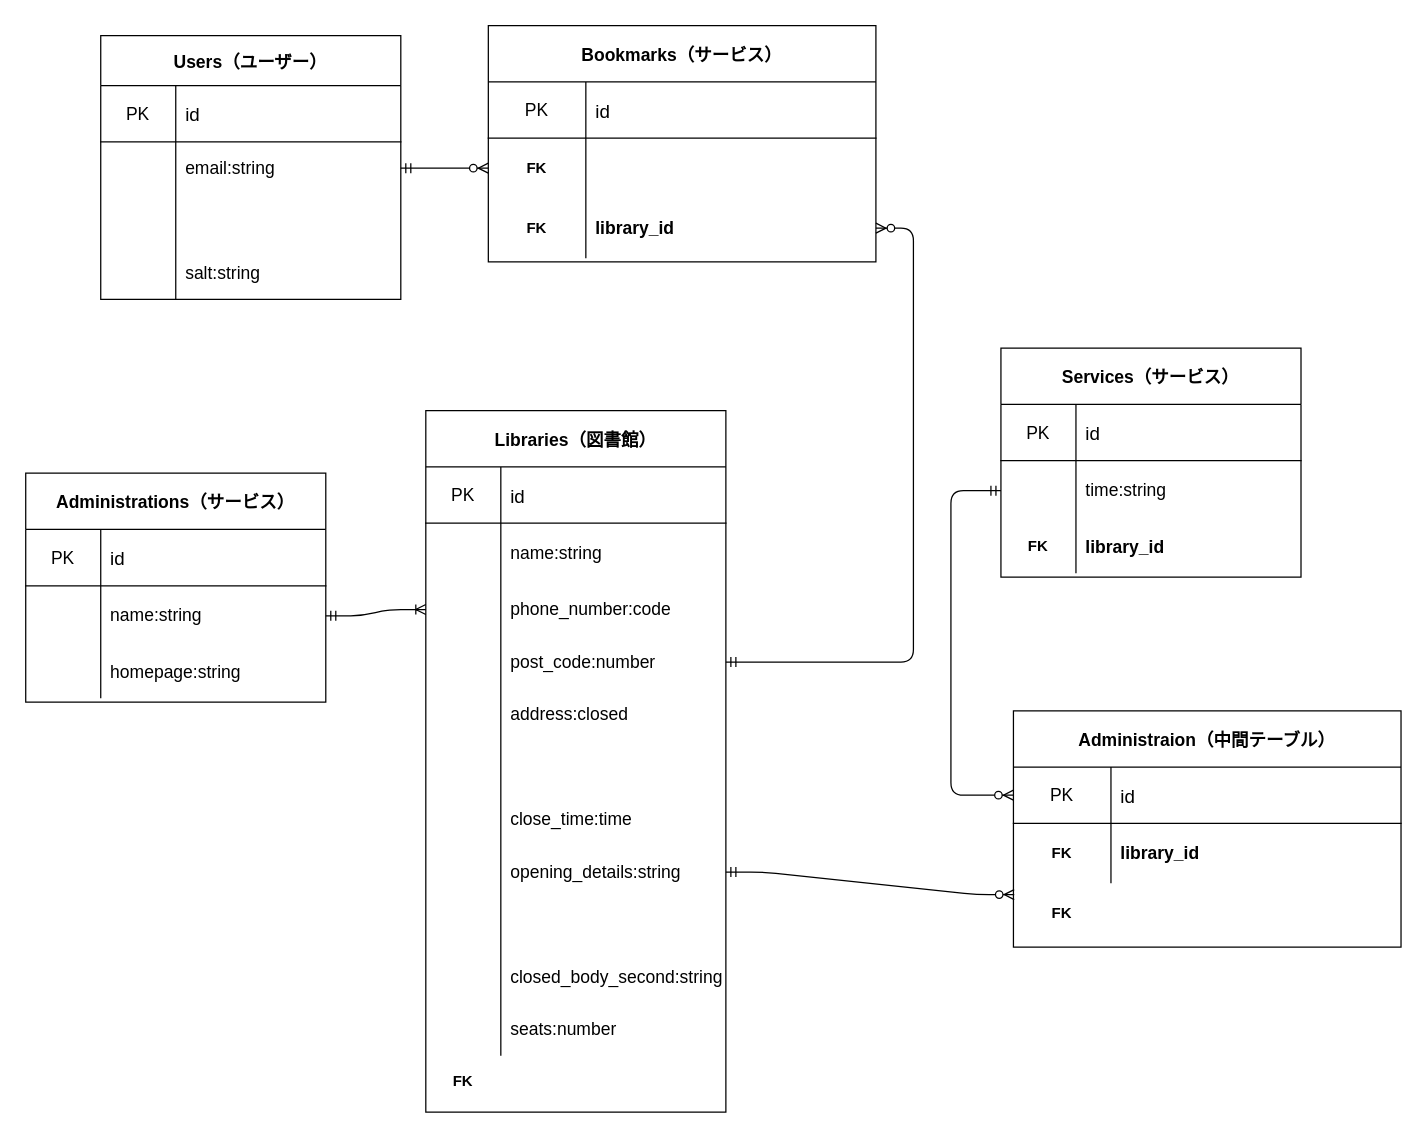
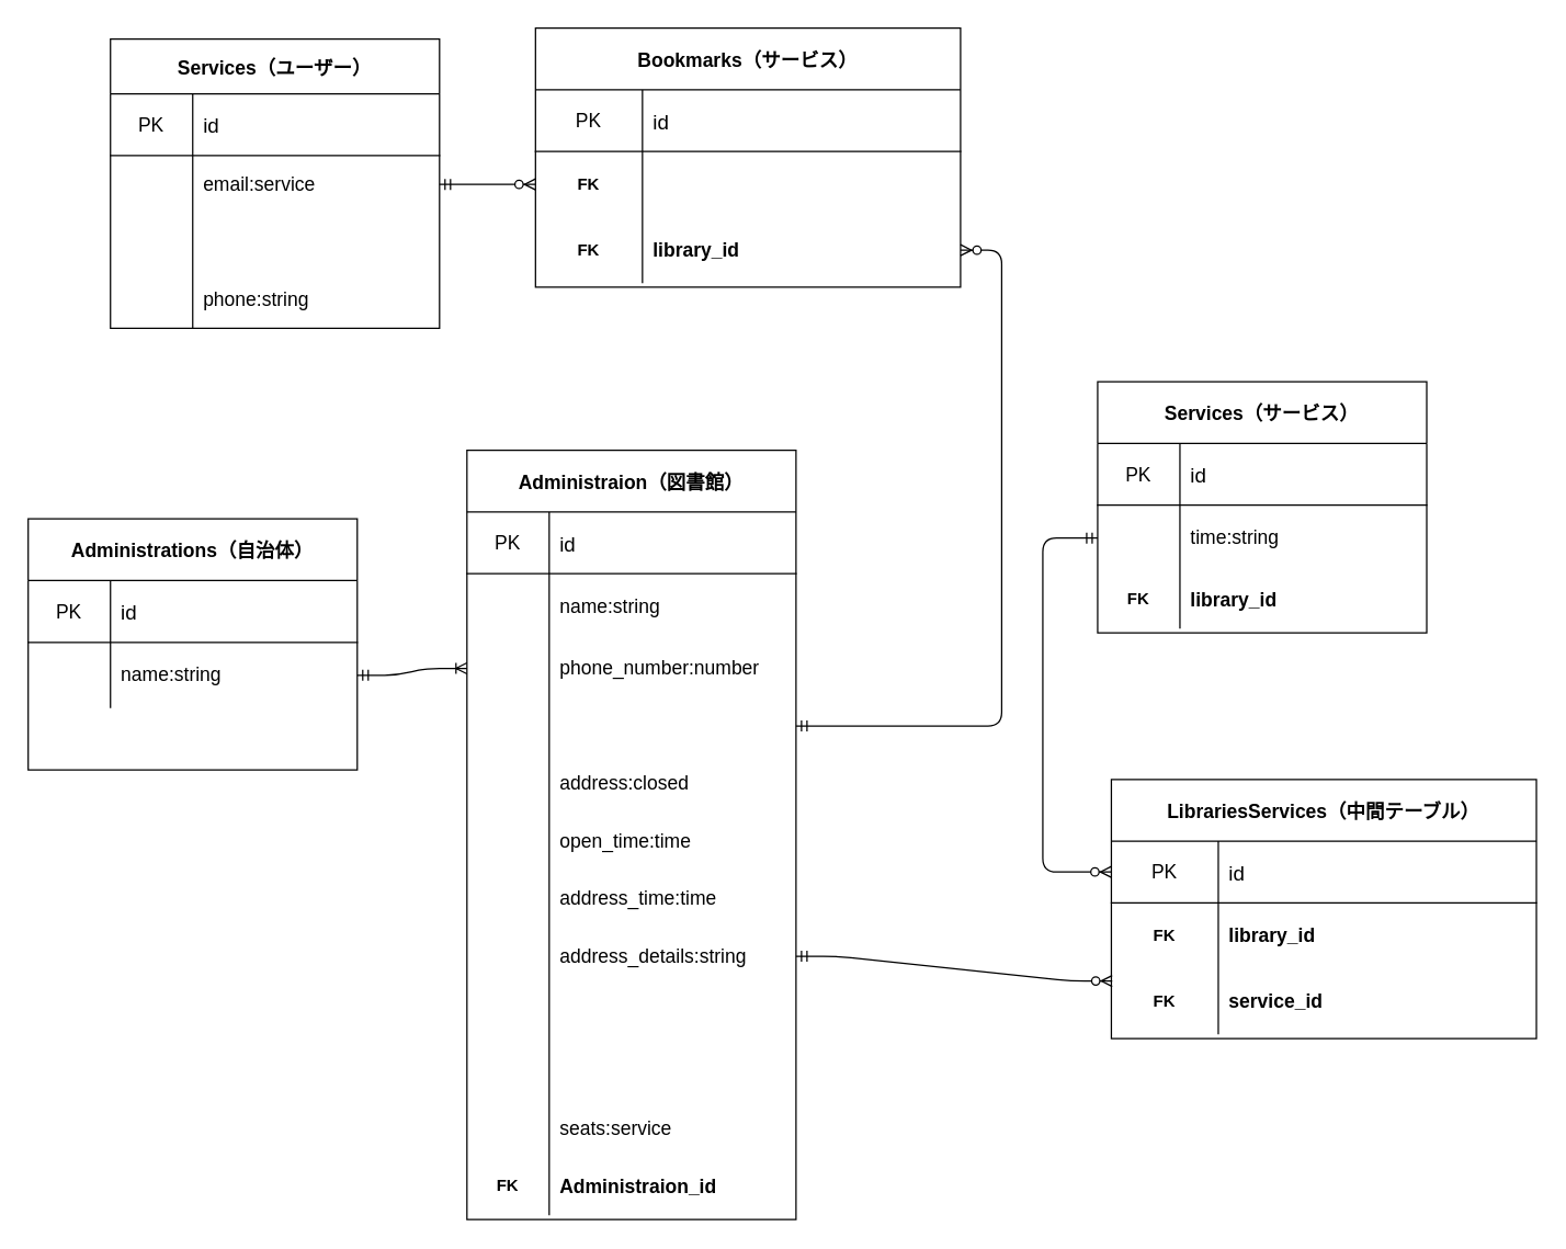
- <mxCell id="2" value="Users（ユーザー）" style="shape=table;startSize=40;container=1;collapsible=0;childLayout=tableLayout;fixedRows=1;rowLines=0;fontStyle=1;align=center;pointerEvents=1;fontSize=14;strokeWidth=1;" parent="1" vertex="1"><mxGeometry x="80" y="28" width="240" height="211" as="geometry" /></mxCell>
+ <mxCell id="2" value="Services（ユーザー）" style="shape=table;startSize=40;container=1;collapsible=0;childLayout=tableLayout;fixedRows=1;rowLines=0;fontStyle=1;align=center;pointerEvents=1;fontSize=14;strokeWidth=1;" parent="1" vertex="1"><mxGeometry x="80" y="28" width="240" height="211" as="geometry" /></mxCell>
- <mxCell id="8" value="email:string" style="shape=partialRectangle;html=1;whiteSpace=wrap;connectable=0;fillColor=none;top=0;left=0;bottom=0;right=0;align=left;spacingLeft=6;overflow=hidden;pointerEvents=1;fontSize=14;" parent="6" vertex="1"><mxGeometry x="60" width="180" height="42" as="geometry"><mxRectangle width="180" height="42" as="alternateBounds" /></mxGeometry></mxCell>
+ <mxCell id="8" value="email:service" style="shape=partialRectangle;html=1;whiteSpace=wrap;connectable=0;fillColor=none;top=0;left=0;bottom=0;right=0;align=left;spacingLeft=6;overflow=hidden;pointerEvents=1;fontSize=14;" parent="6" vertex="1"><mxGeometry x="60" width="180" height="42" as="geometry"><mxRectangle width="180" height="42" as="alternateBounds" /></mxGeometry></mxCell>
- <mxCell id="13" value="salt:string" style="shape=partialRectangle;html=1;whiteSpace=wrap;connectable=0;fillColor=none;top=0;left=0;bottom=0;right=0;align=left;spacingLeft=6;overflow=hidden;pointerEvents=1;fontSize=14;" parent="11" vertex="1"><mxGeometry x="60" width="180" height="42" as="geometry"><mxRectangle width="180" height="42" as="alternateBounds" /></mxGeometry></mxCell>
+ <mxCell id="13" value="phone:string" style="shape=partialRectangle;html=1;whiteSpace=wrap;connectable=0;fillColor=none;top=0;left=0;bottom=0;right=0;align=left;spacingLeft=6;overflow=hidden;pointerEvents=1;fontSize=14;" parent="11" vertex="1"><mxGeometry x="60" width="180" height="42" as="geometry"><mxRectangle width="180" height="42" as="alternateBounds" /></mxGeometry></mxCell>
- <mxCell id="33" value="Libraries（図書館）" style="shape=table;startSize=45;container=1;collapsible=0;childLayout=tableLayout;fixedRows=1;rowLines=0;fontStyle=1;align=center;pointerEvents=1;fontSize=14;strokeWidth=1;" parent="1" vertex="1"><mxGeometry x="340" y="328" width="240" height="561" as="geometry" /></mxCell>
+ <mxCell id="33" value="Administraion（図書館）" style="shape=table;startSize=45;container=1;collapsible=0;childLayout=tableLayout;fixedRows=1;rowLines=0;fontStyle=1;align=center;pointerEvents=1;fontSize=14;strokeWidth=1;" parent="1" vertex="1"><mxGeometry x="340" y="328" width="240" height="561" as="geometry" /></mxCell>
- <mxCell id="14" value="Administrations（サービス）" style="shape=table;startSize=45;container=1;collapsible=0;childLayout=tableLayout;fixedRows=1;rowLines=0;fontStyle=1;align=center;pointerEvents=1;fontSize=14;strokeWidth=1;" parent="1" vertex="1"><mxGeometry x="20" y="378" width="240" height="183" as="geometry" /></mxCell>
+ <mxCell id="14" value="Administrations（自治体）" style="shape=table;startSize=45;container=1;collapsible=0;childLayout=tableLayout;fixedRows=1;rowLines=0;fontStyle=1;align=center;pointerEvents=1;fontSize=14;strokeWidth=1;" parent="1" vertex="1"><mxGeometry x="20" y="378" width="240" height="183" as="geometry" /></mxCell>
- <mxCell id="42" value="phone_number:code" style="shape=partialRectangle;html=1;whiteSpace=wrap;connectable=0;fillColor=none;top=0;left=0;bottom=0;right=0;align=left;spacingLeft=6;overflow=hidden;pointerEvents=1;fontSize=14;" parent="40" vertex="1"><mxGeometry x="60" width="180" height="42" as="geometry"><mxRectangle width="180" height="42" as="alternateBounds" /></mxGeometry></mxCell>
+ <mxCell id="42" value="phone_number:number" style="shape=partialRectangle;html=1;whiteSpace=wrap;connectable=0;fillColor=none;top=0;left=0;bottom=0;right=0;align=left;spacingLeft=6;overflow=hidden;pointerEvents=1;fontSize=14;" parent="40" vertex="1"><mxGeometry x="60" width="180" height="42" as="geometry"><mxRectangle width="180" height="42" as="alternateBounds" /></mxGeometry></mxCell>
- <mxCell id="45" value="post_code:number" style="shape=partialRectangle;html=1;whiteSpace=wrap;connectable=0;fillColor=none;top=0;left=0;bottom=0;right=0;align=left;spacingLeft=6;overflow=hidden;pointerEvents=1;fontSize=14;" parent="43" vertex="1"><mxGeometry x="60" width="180" height="42" as="geometry"><mxRectangle width="180" height="42" as="alternateBounds" /></mxGeometry></mxCell>
- <mxCell id="23" value="homepage:string" style="shape=partialRectangle;html=1;whiteSpace=wrap;connectable=0;fillColor=none;top=0;left=0;bottom=0;right=0;align=left;spacingLeft=6;overflow=hidden;pointerEvents=1;fontSize=14;" parent="21" vertex="1"><mxGeometry x="60" width="180" height="42" as="geometry"><mxRectangle width="180" height="42" as="alternateBounds" /></mxGeometry></mxCell>
- <mxCell id="79" value="Administraion（中間テーブル）" style="shape=table;startSize=45;container=1;collapsible=0;childLayout=tableLayout;fixedRows=1;rowLines=0;fontStyle=1;align=center;pointerEvents=1;fontSize=14;strokeWidth=1;" parent="1" vertex="1"><mxGeometry x="810" y="568" width="310" height="189" as="geometry" /></mxCell>
+ <mxCell id="79" value="LibrariesServices（中間テーブル）" style="shape=table;startSize=45;container=1;collapsible=0;childLayout=tableLayout;fixedRows=1;rowLines=0;fontStyle=1;align=center;pointerEvents=1;fontSize=14;strokeWidth=1;" parent="1" vertex="1"><mxGeometry x="810" y="568" width="310" height="189" as="geometry" /></mxCell>
+ <mxCell id="51" value="open_time:time" style="shape=partialRectangle;html=1;whiteSpace=wrap;connectable=0;fillColor=none;top=0;left=0;bottom=0;right=0;align=left;spacingLeft=6;overflow=hidden;pointerEvents=1;fontSize=14;" parent="49" vertex="1"><mxGeometry x="60" width="180" height="42" as="geometry"><mxRectangle width="180" height="42" as="alternateBounds" /></mxGeometry></mxCell>
- <mxCell id="54" value="&lt;span&gt;close_time:time&lt;/span&gt;" style="shape=partialRectangle;html=1;whiteSpace=wrap;connectable=0;fillColor=none;top=0;left=0;bottom=0;right=0;align=left;spacingLeft=6;overflow=hidden;pointerEvents=1;fontSize=14;" parent="52" vertex="1"><mxGeometry x="60" width="180" height="42" as="geometry"><mxRectangle width="180" height="42" as="alternateBounds" /></mxGeometry></mxCell>
+ <mxCell id="54" value="&lt;span&gt;address_time:time&lt;/span&gt;" style="shape=partialRectangle;html=1;whiteSpace=wrap;connectable=0;fillColor=none;top=0;left=0;bottom=0;right=0;align=left;spacingLeft=6;overflow=hidden;pointerEvents=1;fontSize=14;" parent="52" vertex="1"><mxGeometry x="60" width="180" height="42" as="geometry"><mxRectangle width="180" height="42" as="alternateBounds" /></mxGeometry></mxCell>
- <mxCell id="57" value="opening_details:string" style="shape=partialRectangle;html=1;whiteSpace=wrap;connectable=0;fillColor=none;top=0;left=0;bottom=0;right=0;align=left;spacingLeft=6;overflow=hidden;pointerEvents=1;fontSize=14;" parent="55" vertex="1"><mxGeometry x="60" width="180" height="42" as="geometry"><mxRectangle width="180" height="42" as="alternateBounds" /></mxGeometry></mxCell>
+ <mxCell id="57" value="address_details:string" style="shape=partialRectangle;html=1;whiteSpace=wrap;connectable=0;fillColor=none;top=0;left=0;bottom=0;right=0;align=left;spacingLeft=6;overflow=hidden;pointerEvents=1;fontSize=14;" parent="55" vertex="1"><mxGeometry x="60" width="180" height="42" as="geometry"><mxRectangle width="180" height="42" as="alternateBounds" /></mxGeometry></mxCell>
+ <mxCell id="88" value="&lt;span&gt;service_id&lt;/span&gt;" style="shape=partialRectangle;html=1;whiteSpace=wrap;connectable=0;fillColor=none;top=0;left=0;bottom=0;right=0;align=left;spacingLeft=6;overflow=hidden;pointerEvents=1;fontSize=14;fontStyle=1" parent="86" vertex="1"><mxGeometry x="78" width="232" height="48" as="geometry"><mxRectangle width="232" height="48" as="alternateBounds" /></mxGeometry></mxCell>
- <mxCell id="62" value="&lt;span&gt;closed_body&lt;/span&gt;_second&lt;span&gt;:string&lt;/span&gt;" style="shape=partialRectangle;html=1;whiteSpace=wrap;connectable=0;fillColor=none;top=0;left=0;bottom=0;right=0;align=left;spacingLeft=6;overflow=hidden;pointerEvents=1;fontSize=14;" parent="60" vertex="1"><mxGeometry x="60" width="180" height="42" as="geometry"><mxRectangle width="180" height="42" as="alternateBounds" /></mxGeometry></mxCell>
- <mxCell id="65" value="seats:number" style="shape=partialRectangle;html=1;whiteSpace=wrap;connectable=0;fillColor=none;top=0;left=0;bottom=0;right=0;align=left;spacingLeft=6;overflow=hidden;pointerEvents=1;fontSize=14;" parent="63" vertex="1"><mxGeometry x="60" width="180" height="42" as="geometry"><mxRectangle width="180" height="42" as="alternateBounds" /></mxGeometry></mxCell>
+ <mxCell id="65" value="seats:service" style="shape=partialRectangle;html=1;whiteSpace=wrap;connectable=0;fillColor=none;top=0;left=0;bottom=0;right=0;align=left;spacingLeft=6;overflow=hidden;pointerEvents=1;fontSize=14;" parent="63" vertex="1"><mxGeometry x="60" width="180" height="42" as="geometry"><mxRectangle width="180" height="42" as="alternateBounds" /></mxGeometry></mxCell>
+ <mxCell id="68" value="Administraion_id" style="shape=partialRectangle;html=1;whiteSpace=wrap;connectable=0;fillColor=none;top=0;left=0;bottom=0;right=0;align=left;spacingLeft=6;overflow=hidden;pointerEvents=1;fontSize=14;fontStyle=1" parent="66" vertex="1"><mxGeometry x="60" width="180" height="42" as="geometry"><mxRectangle width="180" height="42" as="alternateBounds" /></mxGeometry></mxCell>
